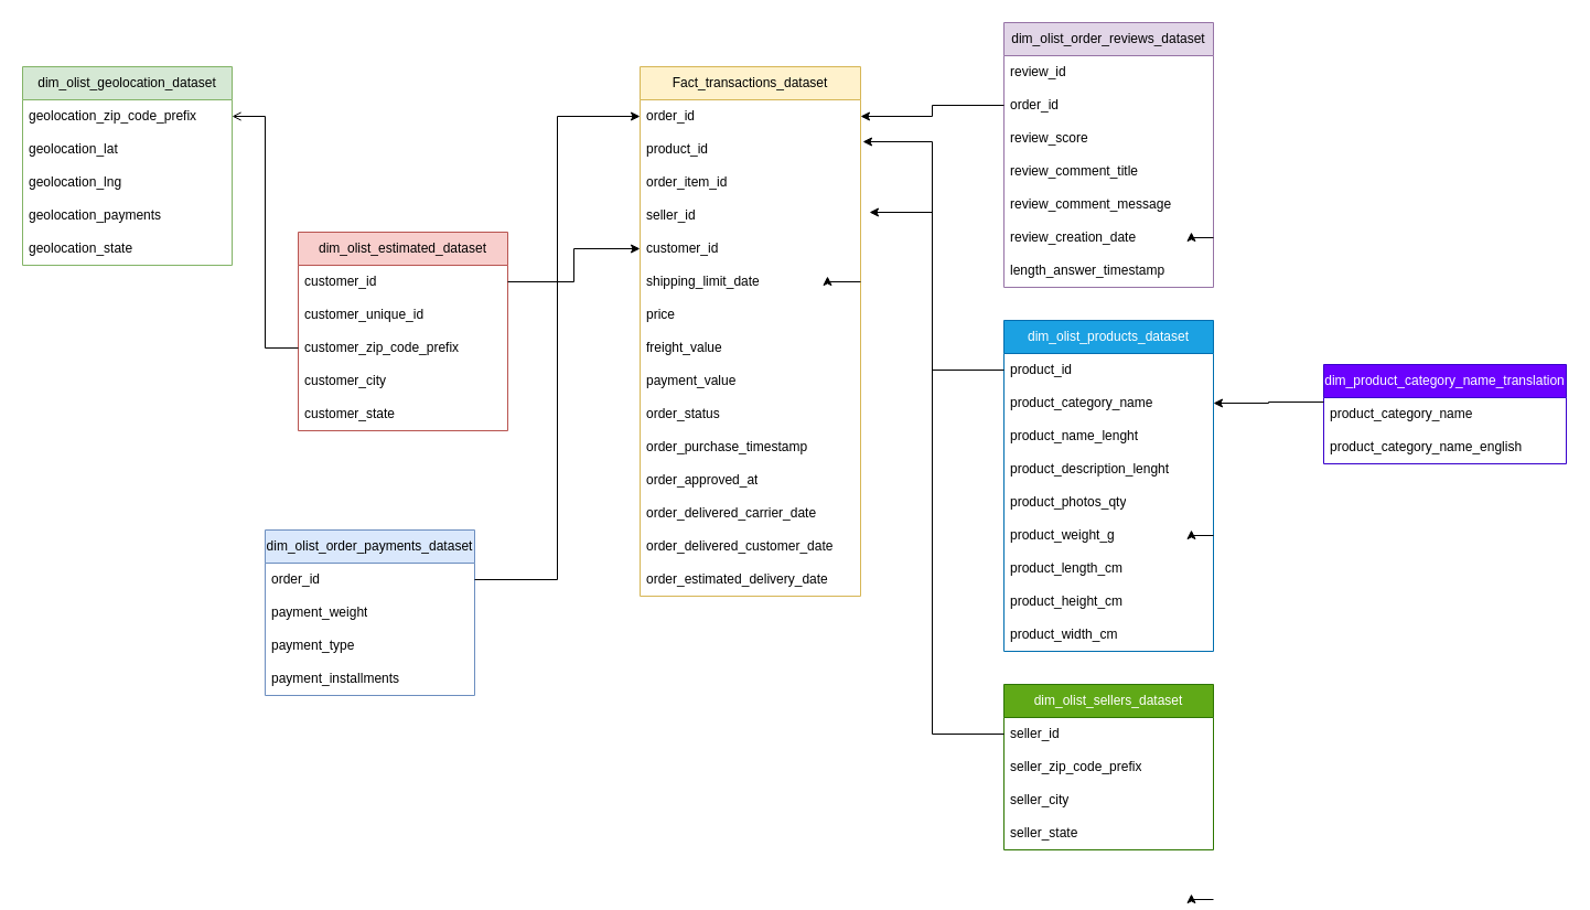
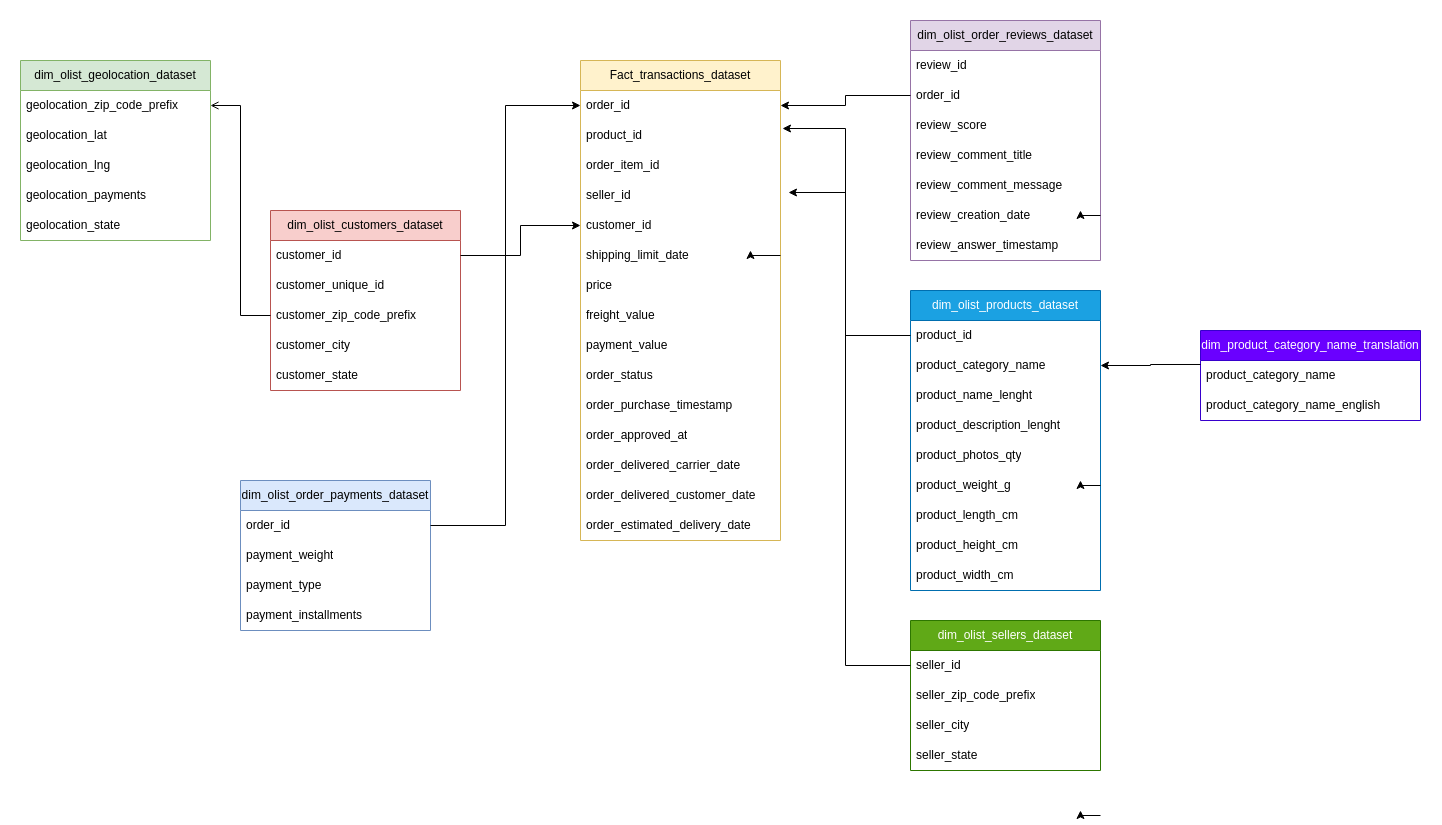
- <mxCell id="19" value="dim_olist_estimated_dataset" style="swimlane;fontStyle=0;childLayout=stackLayout;horizontal=1;startSize=30;horizontalStack=0;resizeParent=1;resizeParentMax=0;resizeLast=0;collapsible=1;marginBottom=0;whiteSpace=wrap;html=1;fillColor=#f8cecc;strokeColor=#b85450;" vertex="1" parent="1"><mxGeometry x="270" y="210" width="190" height="180" as="geometry" /></mxCell>
+ <mxCell id="19" value="dim_olist_customers_dataset" style="swimlane;fontStyle=0;childLayout=stackLayout;horizontal=1;startSize=30;horizontalStack=0;resizeParent=1;resizeParentMax=0;resizeLast=0;collapsible=1;marginBottom=0;whiteSpace=wrap;html=1;fillColor=#f8cecc;strokeColor=#b85450;" vertex="1" parent="1"><mxGeometry x="270" y="210" width="190" height="180" as="geometry" /></mxCell>
- <mxCell id="44" value="length_answer_timestamp" style="text;strokeColor=none;fillColor=none;align=left;verticalAlign=middle;spacingLeft=4;spacingRight=4;overflow=hidden;points=[[0,0.5],[1,0.5]];portConstraint=eastwest;rotatable=0;whiteSpace=wrap;html=1;" vertex="1" parent="36"><mxGeometry y="210" width="190" height="30" as="geometry" /></mxCell>
+ <mxCell id="44" value="review_answer_timestamp" style="text;strokeColor=none;fillColor=none;align=left;verticalAlign=middle;spacingLeft=4;spacingRight=4;overflow=hidden;points=[[0,0.5],[1,0.5]];portConstraint=eastwest;rotatable=0;whiteSpace=wrap;html=1;" vertex="1" parent="36"><mxGeometry y="210" width="190" height="30" as="geometry" /></mxCell>
